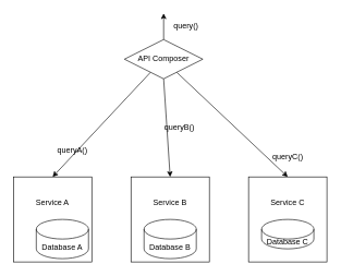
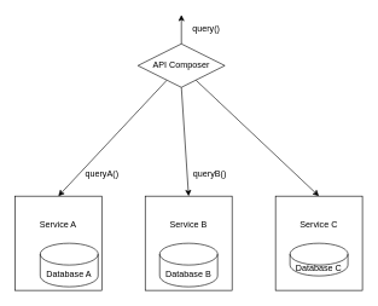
- <mxCell id="17" value="queryB()" style="text;html=1;align=center;verticalAlign=middle;resizable=0;points=[];autosize=1;" vertex="1" parent="1"><mxGeometry x="244" y="185" width="60" height="20" as="geometry" /></mxCell>
+ <mxCell id="17" value="queryB()" style="text;html=1;align=center;verticalAlign=middle;resizable=0;points=[];autosize=1;" vertex="1" parent="1"><mxGeometry x="259" y="230" width="60" height="20" as="geometry" /></mxCell>
- <mxCell id="16" value="queryA()" style="text;html=1;align=center;verticalAlign=middle;resizable=0;points=[];autosize=1;" vertex="1" parent="1"><mxGeometry x="80" y="220" width="60" height="20" as="geometry" /></mxCell>
+ <mxCell id="16" value="queryA()" style="text;html=1;align=center;verticalAlign=middle;resizable=0;points=[];autosize=1;" vertex="1" parent="1"><mxGeometry x="110" y="230" width="60" height="20" as="geometry" /></mxCell>
- <mxCell id="18" value="queryC()" style="text;html=1;align=center;verticalAlign=middle;resizable=0;points=[];autosize=1;" vertex="1" parent="1"><mxGeometry x="410" y="230" width="60" height="20" as="geometry" /></mxCell>
